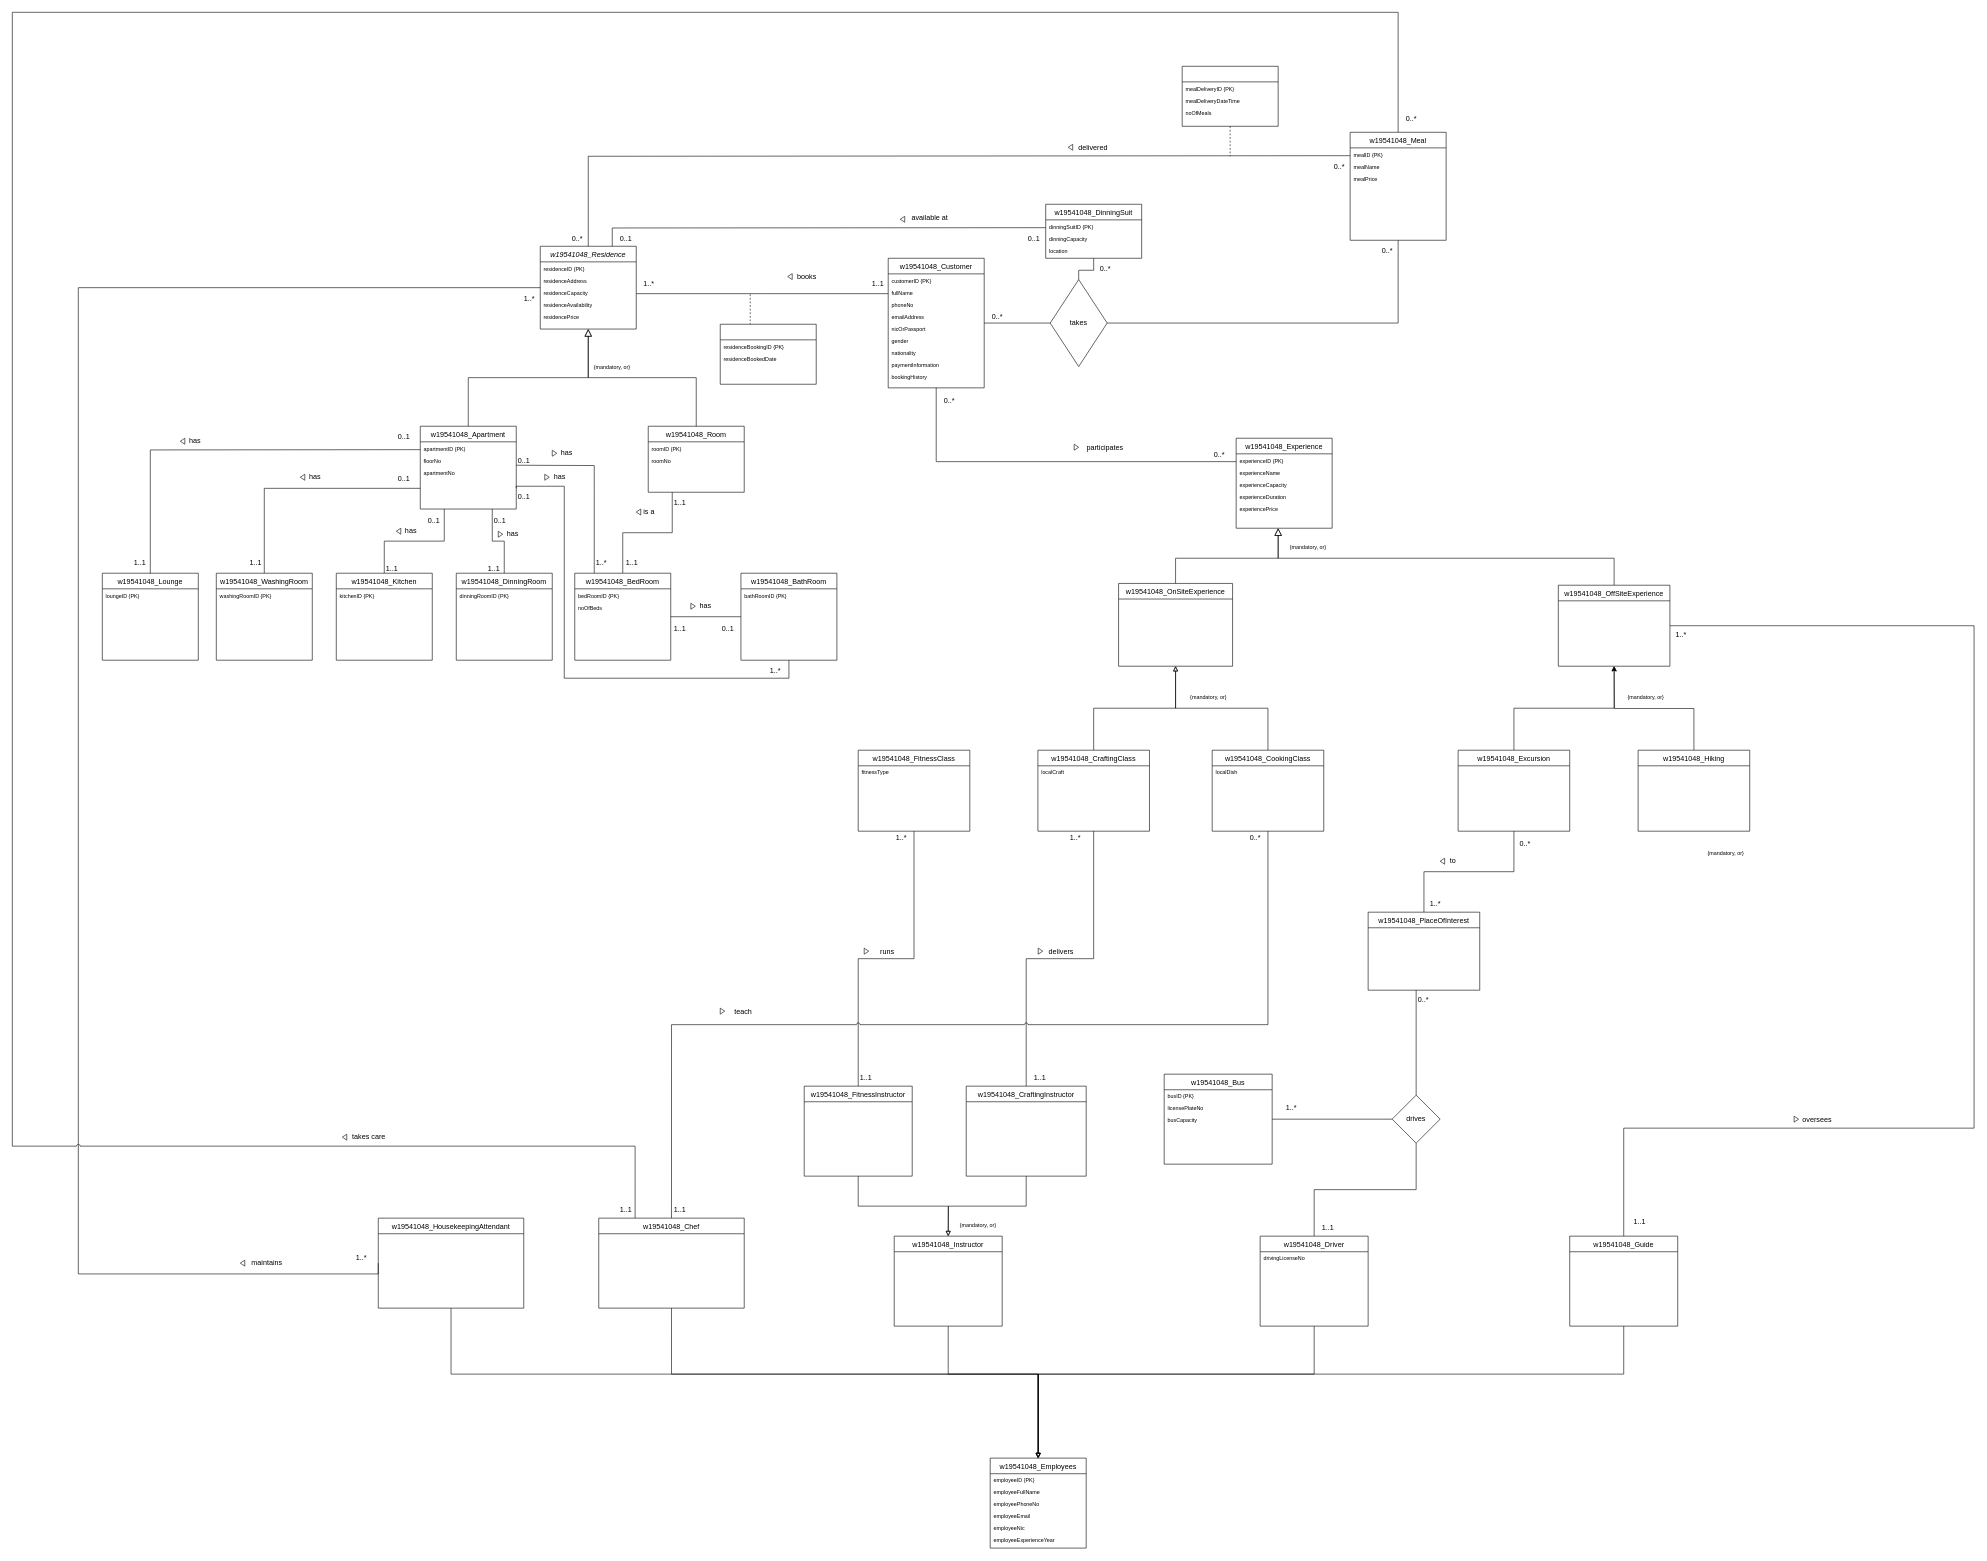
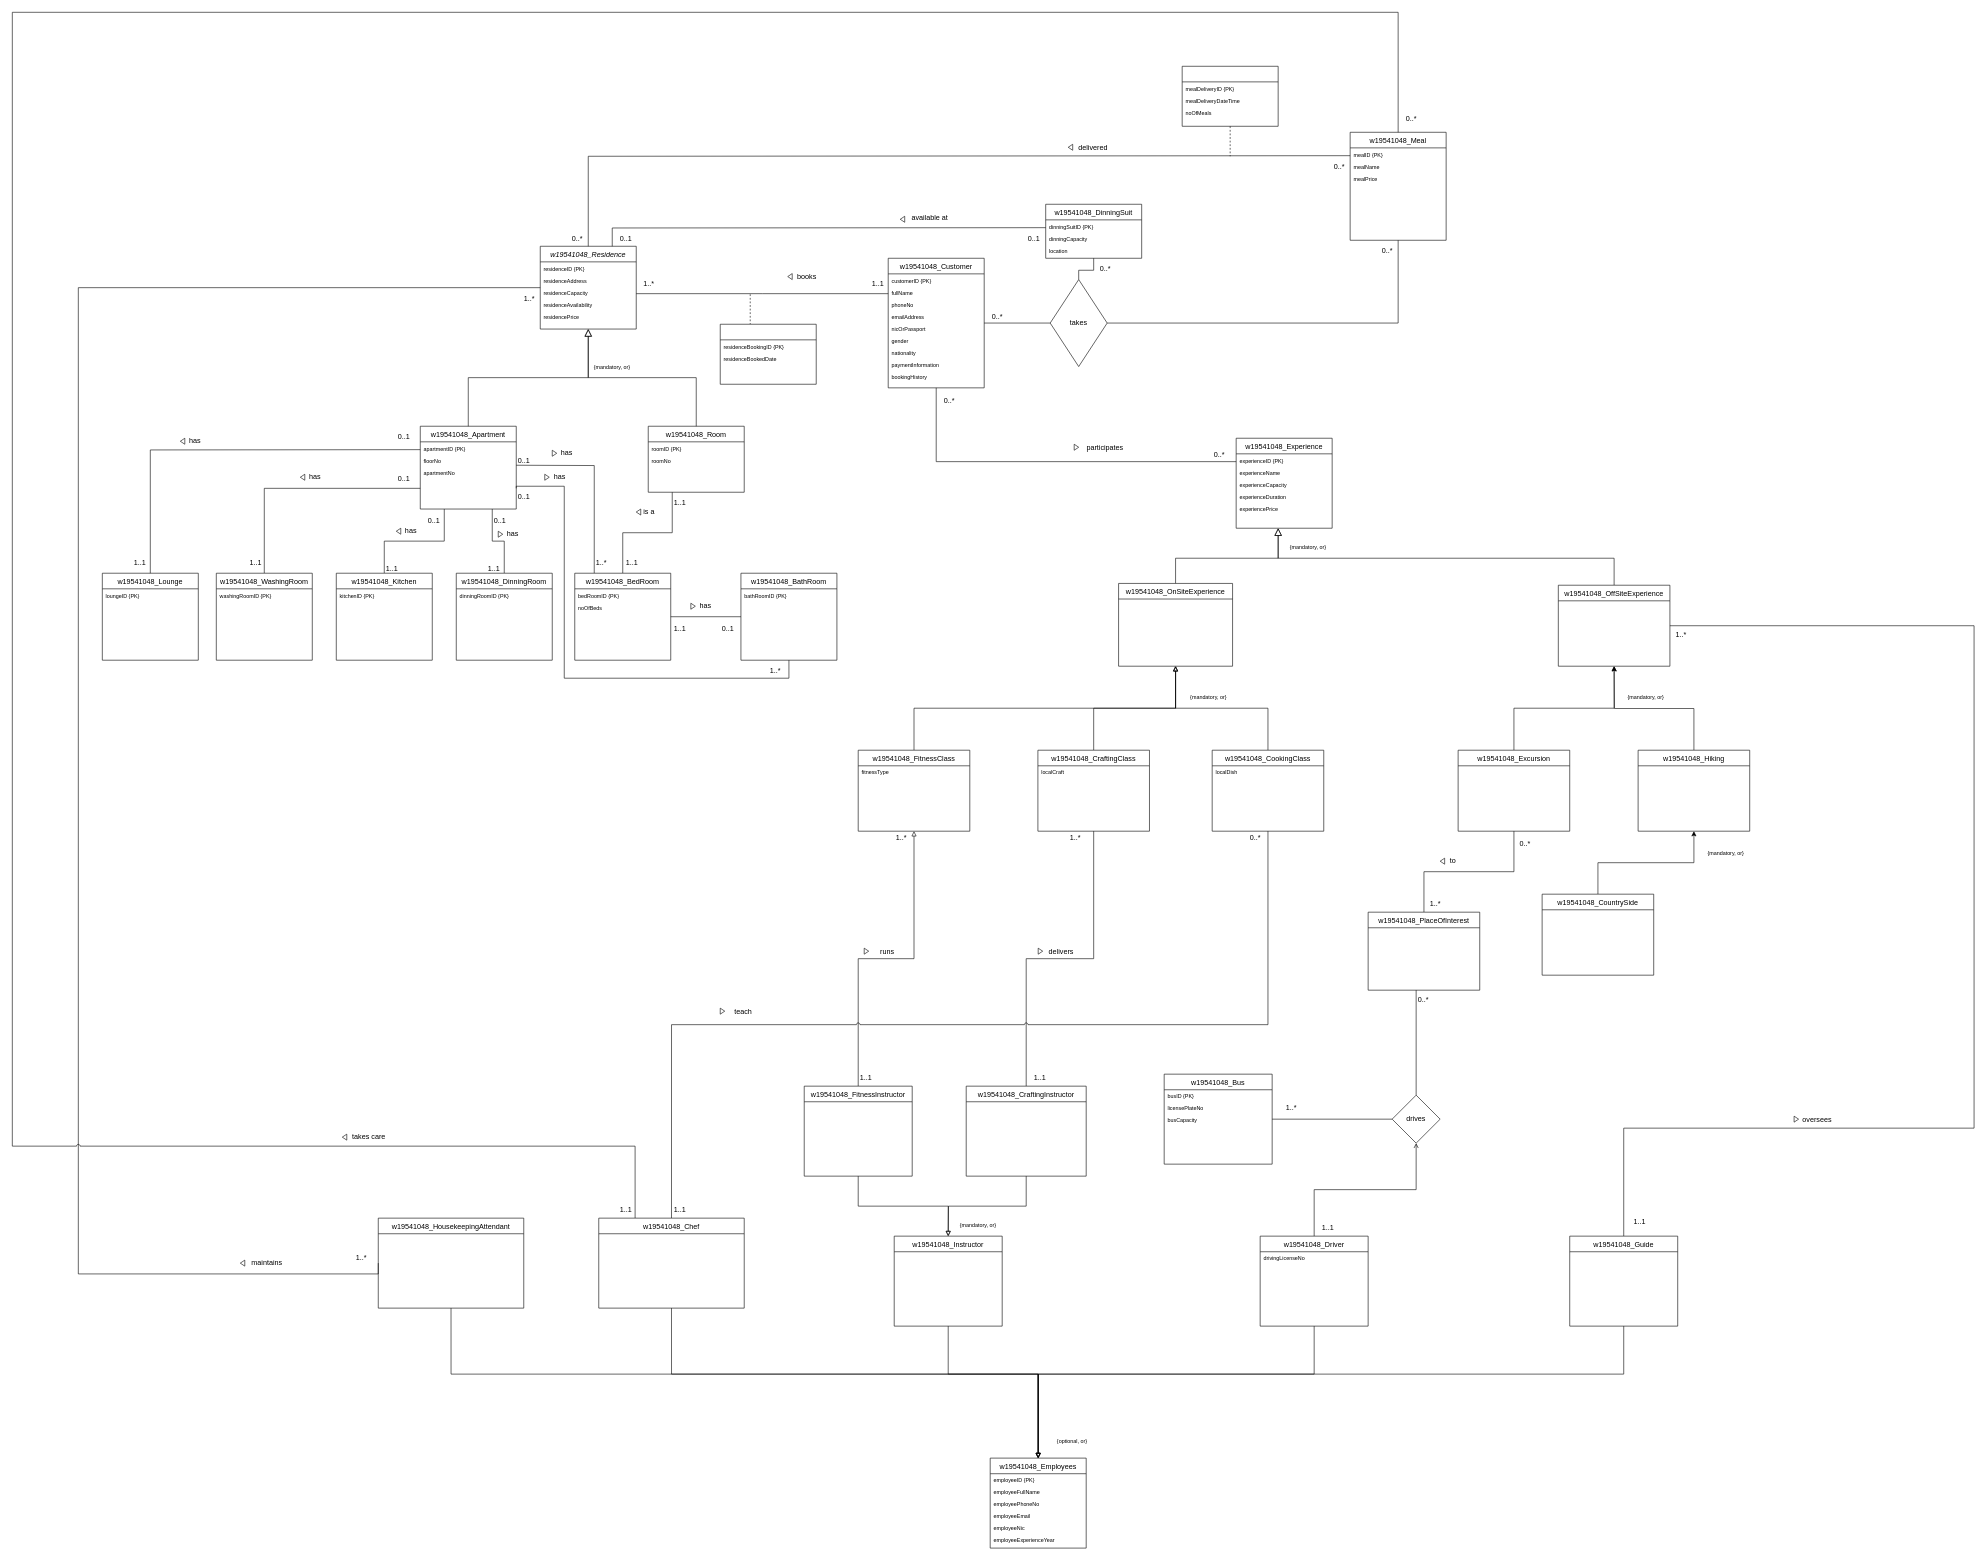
+ <mxCell id="159" style="edgeStyle=orthogonalEdgeStyle;rounded=0;orthogonalLoop=1;jettySize=auto;html=1;exitX=0.5;exitY=0;exitDx=0;exitDy=0;jumpStyle=arc;entryX=0.5;entryY=1;entryDx=0;entryDy=0;endArrow=block;endFill=0;" parent="1" source="160" target="150" edge="1"><mxGeometry relative="1" as="geometry"><mxPoint x="1960" y="1110" as="targetPoint" /></mxGeometry></mxCell>
- <mxCell id="180" style="edgeStyle=orthogonalEdgeStyle;rounded=0;orthogonalLoop=1;jettySize=auto;html=1;exitX=0.5;exitY=0;exitDx=0;exitDy=0;entryX=0.5;entryY=1;entryDx=0;entryDy=0;endArrow=none;endFill=0;jumpStyle=arc;" parent="1" source="181" target="160" edge="1"><mxGeometry relative="1" as="geometry" /></mxCell>
+ <mxCell id="180" style="edgeStyle=orthogonalEdgeStyle;rounded=0;orthogonalLoop=1;jettySize=auto;html=1;exitX=0.5;exitY=0;exitDx=0;exitDy=0;entryX=0.5;entryY=1;entryDx=0;entryDy=0;endArrow=block;endFill=0;jumpStyle=arc;" parent="1" source="181" target="160" edge="1"><mxGeometry relative="1" as="geometry" /></mxCell>
+ <mxCell id="173" style="edgeStyle=orthogonalEdgeStyle;rounded=0;orthogonalLoop=1;jettySize=auto;html=1;exitX=0.5;exitY=0;exitDx=0;exitDy=0;entryX=0.5;entryY=1;entryDx=0;entryDy=0;" parent="1" source="174" target="172" edge="1"><mxGeometry relative="1" as="geometry"><mxPoint x="2830" y="1390" as="targetPoint" /></mxGeometry></mxCell>
+ <mxCell id="174" value="w19541048_CountrySide" style="swimlane;fontStyle=0;align=center;verticalAlign=top;childLayout=stackLayout;horizontal=1;startSize=26;horizontalStack=0;resizeParent=1;resizeLast=0;collapsible=1;marginBottom=0;rounded=0;shadow=0;strokeWidth=1;" parent="1" vertex="1"><mxGeometry x="2570" y="1490" width="186" height="135" as="geometry"><mxRectangle x="340" y="380" width="170" height="26" as="alternateBounds" /></mxGeometry></mxCell>
- <mxCell id="199" style="edgeStyle=orthogonalEdgeStyle;rounded=0;orthogonalLoop=1;jettySize=auto;html=1;exitX=0.5;exitY=0;exitDx=0;exitDy=0;entryX=0.5;entryY=1;entryDx=0;entryDy=0;endArrow=none;endFill=0;jumpStyle=arc;" parent="1" source="201" target="213" edge="1"><mxGeometry relative="1" as="geometry" /></mxCell>
+ <mxCell id="199" style="edgeStyle=orthogonalEdgeStyle;rounded=0;orthogonalLoop=1;jettySize=auto;html=1;exitX=0.5;exitY=0;exitDx=0;exitDy=0;entryX=0.5;entryY=1;entryDx=0;entryDy=0;endArrow=open;endFill=0;jumpStyle=arc;" parent="1" source="201" target="213" edge="1"><mxGeometry relative="1" as="geometry" /></mxCell>
+ <mxCell id="219" value="{optional, or}" style="text;align=left;verticalAlign=top;spacingLeft=4;spacingRight=4;overflow=hidden;rotatable=0;points=[[0,0.5],[1,0.5]];portConstraint=eastwest;rounded=0;shadow=0;html=0;fontSize=9;imageHeight=10;" vertex="1" parent="1"><mxGeometry x="1755.62" y="2390" width="76.25" height="20" as="geometry" /></mxCell>
